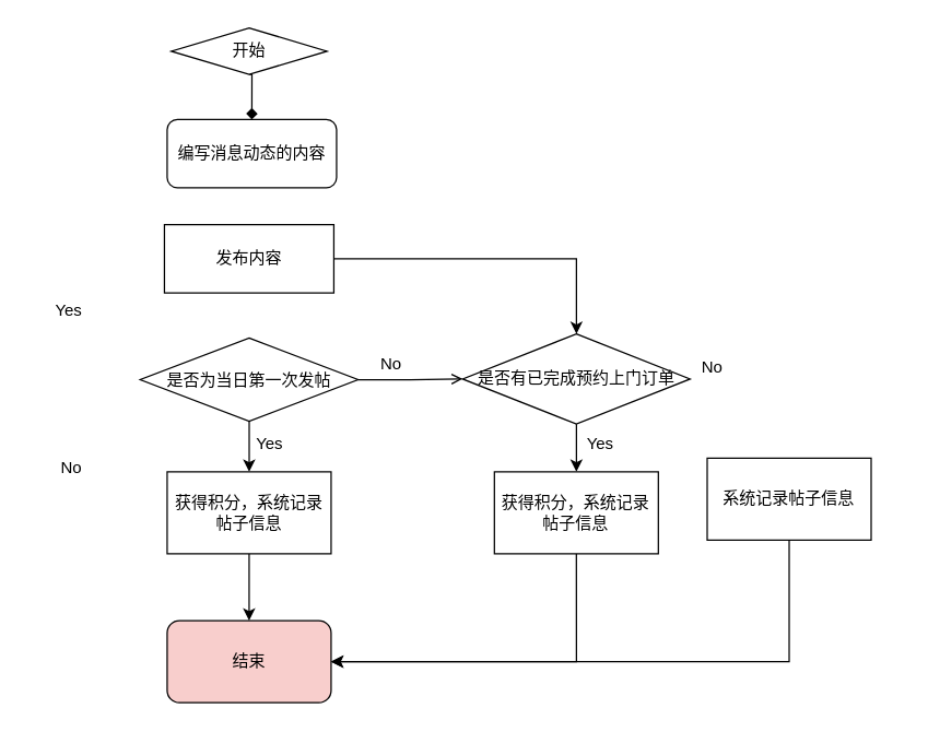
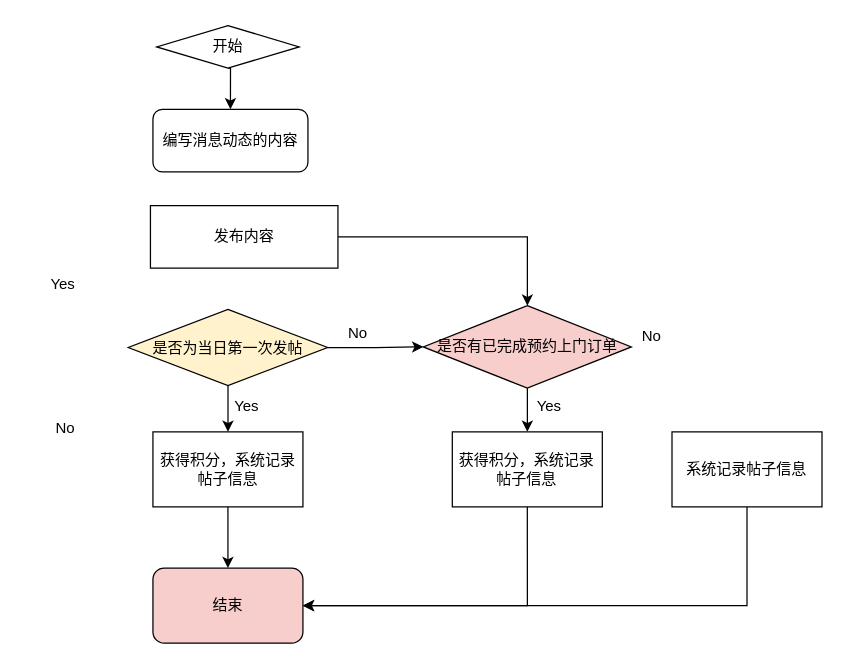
- <mxCell id="2" style="edgeStyle=orthogonalEdgeStyle;rounded=0;orthogonalLoop=1;jettySize=auto;html=1;exitX=0.5;exitY=1;exitDx=0;exitDy=0;entryX=0.5;entryY=0;entryDx=0;entryDy=0;endArrow=diamond;" edge="1" parent="1" source="3" target="4"><mxGeometry relative="1" as="geometry" /></mxCell>
+ <mxCell id="2" style="edgeStyle=orthogonalEdgeStyle;rounded=0;orthogonalLoop=1;jettySize=auto;html=1;exitX=0.5;exitY=1;exitDx=0;exitDy=0;entryX=0.5;entryY=0;entryDx=0;entryDy=0;" edge="1" parent="1" source="3" target="4"><mxGeometry relative="1" as="geometry" /></mxCell>
- <mxCell id="6" value="发布内容" style="rounded=0;whiteSpace=wrap;html=1;" vertex="1" parent="1"><mxGeometry x="119.75" y="164" width="124" height="50" as="geometry" /></mxCell>
+ <mxCell id="6" value="发布内容" style="rounded=0;whiteSpace=wrap;html=1;" vertex="1" parent="1"><mxGeometry x="119.75" y="164" width="150" height="50" as="geometry" /></mxCell>
- <mxCell id="8" value="" style="edgeStyle=orthogonalEdgeStyle;rounded=0;orthogonalLoop=1;jettySize=auto;html=1;endArrow=open;" edge="1" parent="1" source="9" target="14"><mxGeometry relative="1" as="geometry" /></mxCell>
+ <mxCell id="8" value="" style="edgeStyle=orthogonalEdgeStyle;rounded=0;orthogonalLoop=1;jettySize=auto;html=1;" edge="1" parent="1" source="9" target="14"><mxGeometry relative="1" as="geometry" /></mxCell>
- <mxCell id="14" value="是否有已完成预约上门订单" style="rhombus;whiteSpace=wrap;html=1;rounded=0;" vertex="1" parent="1"><mxGeometry x="338" y="244" width="166.5" height="66" as="geometry" /></mxCell>
+ <mxCell id="14" value="是否有已完成预约上门订单" style="rhombus;whiteSpace=wrap;html=1;rounded=0;fillColor=#f8cecc;" vertex="1" parent="1"><mxGeometry x="338" y="244" width="166.5" height="66" as="geometry" /></mxCell>
- <mxCell id="9" value="是否为当日第一次发帖" style="rhombus;whiteSpace=wrap;html=1;rounded=0;" vertex="1" parent="1"><mxGeometry x="102" y="247" width="159.5" height="61" as="geometry" /></mxCell>
+ <mxCell id="9" value="是否为当日第一次发帖" style="rhombus;whiteSpace=wrap;html=1;rounded=0;fillColor=#fff2cc;" vertex="1" parent="1"><mxGeometry x="102" y="247" width="159.5" height="61" as="geometry" /></mxCell>
- <mxCell id="18" value="系统记录帖子信息" style="whiteSpace=wrap;html=1;rounded=0;" vertex="1" parent="1"><mxGeometry x="517" y="335" width="120" height="60" as="geometry" /></mxCell>
+ <mxCell id="18" value="系统记录帖子信息" style="whiteSpace=wrap;html=1;rounded=0;" vertex="1" parent="1"><mxGeometry x="537" y="345" width="120" height="60" as="geometry" /></mxCell>
